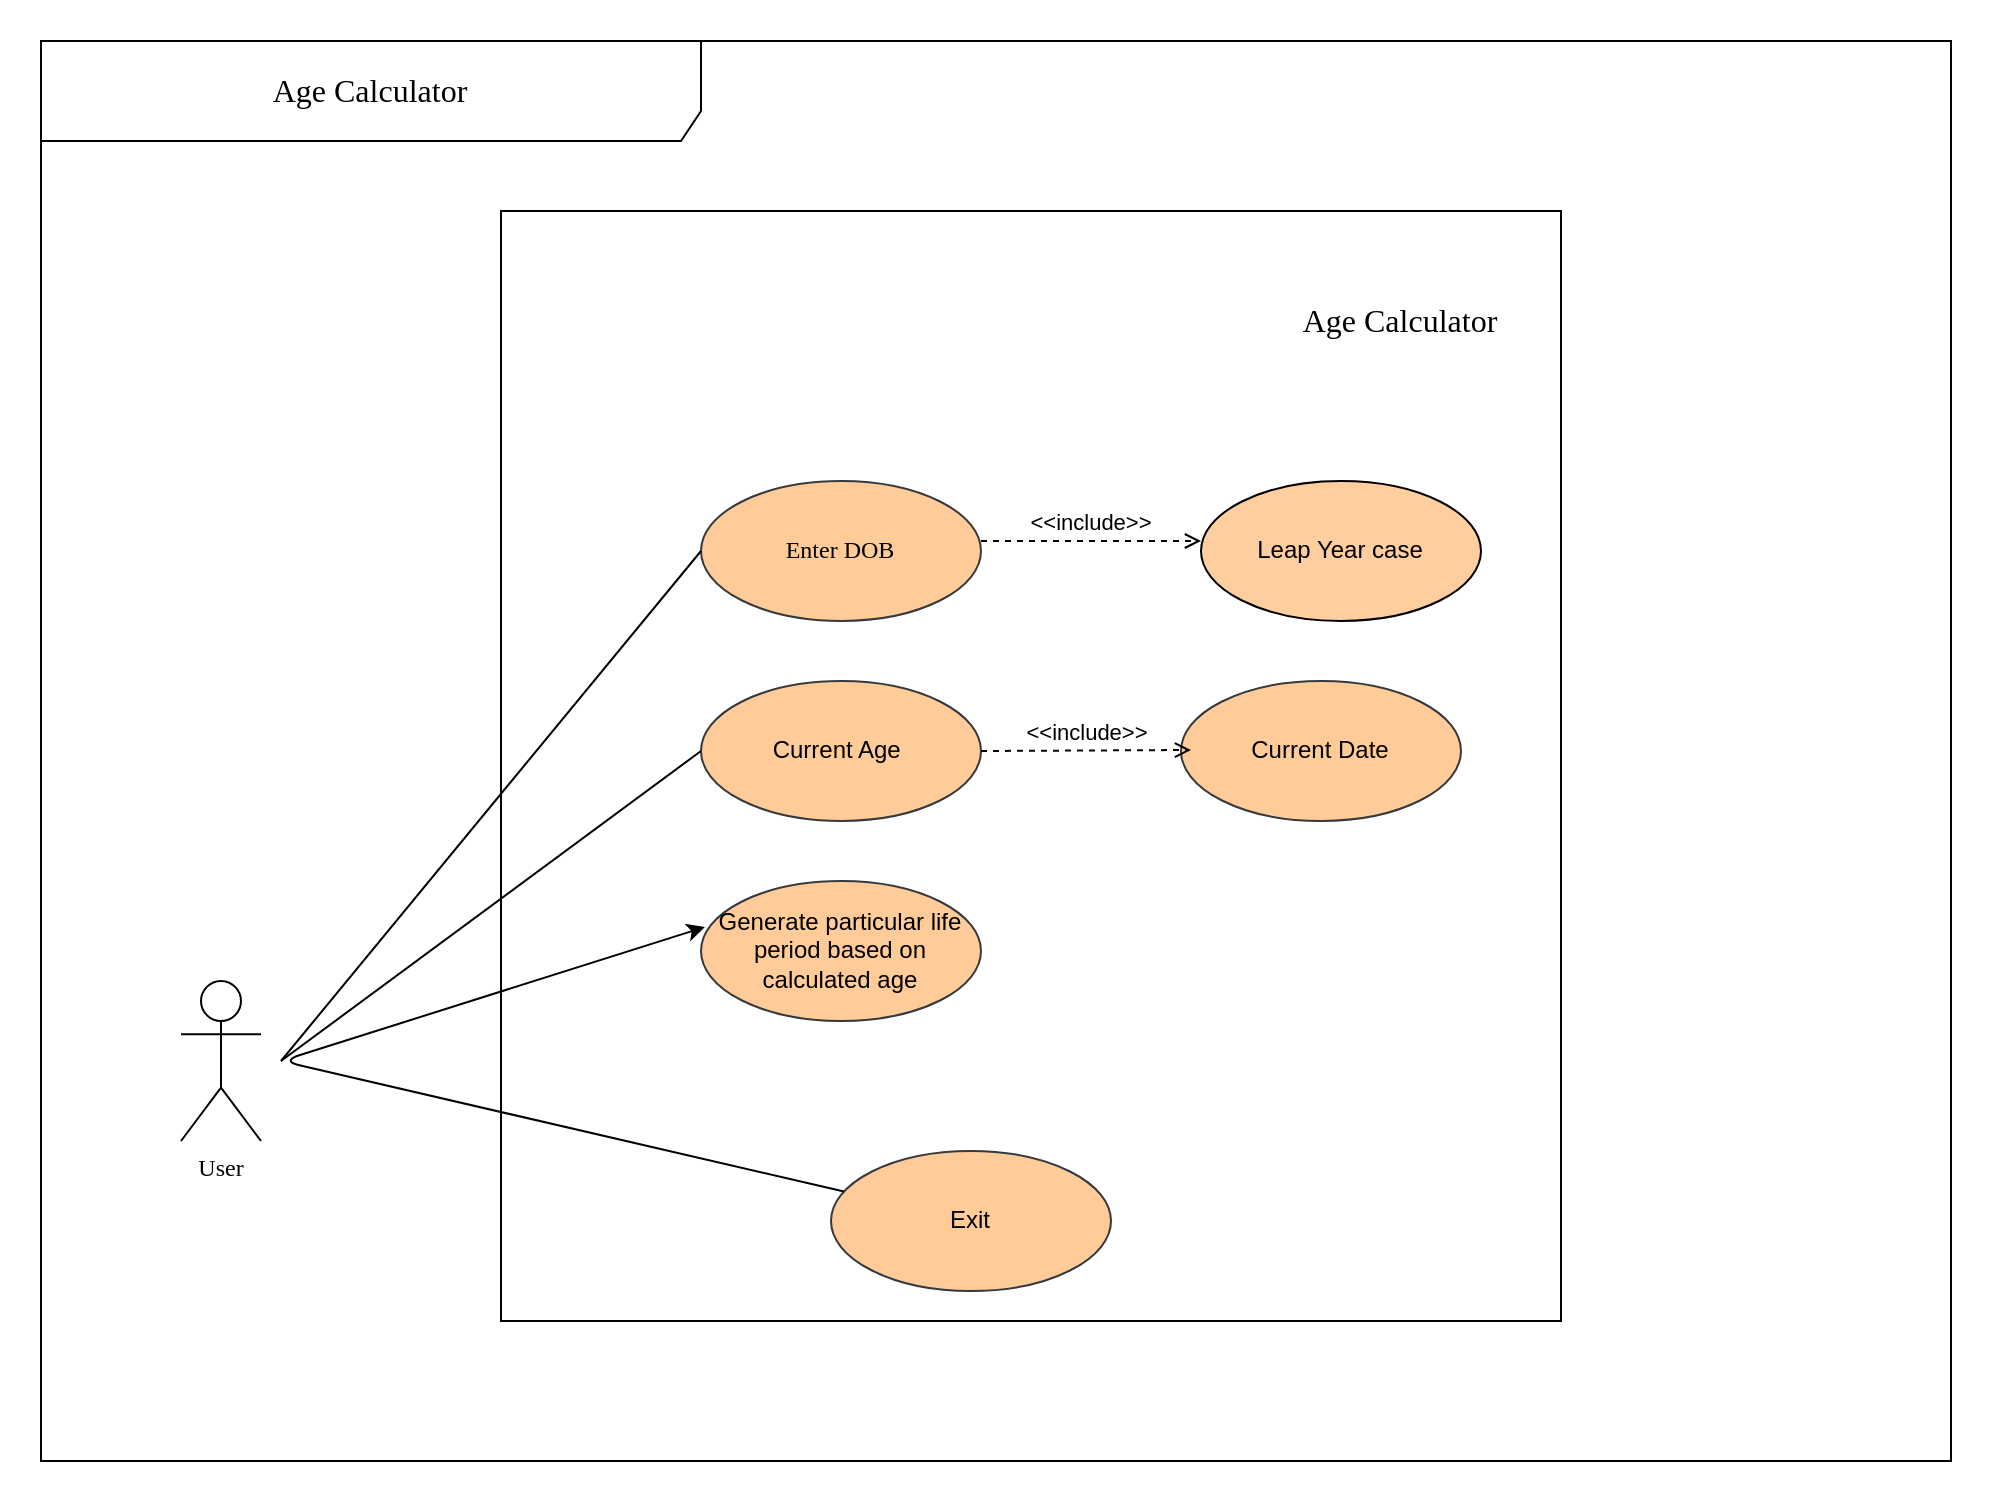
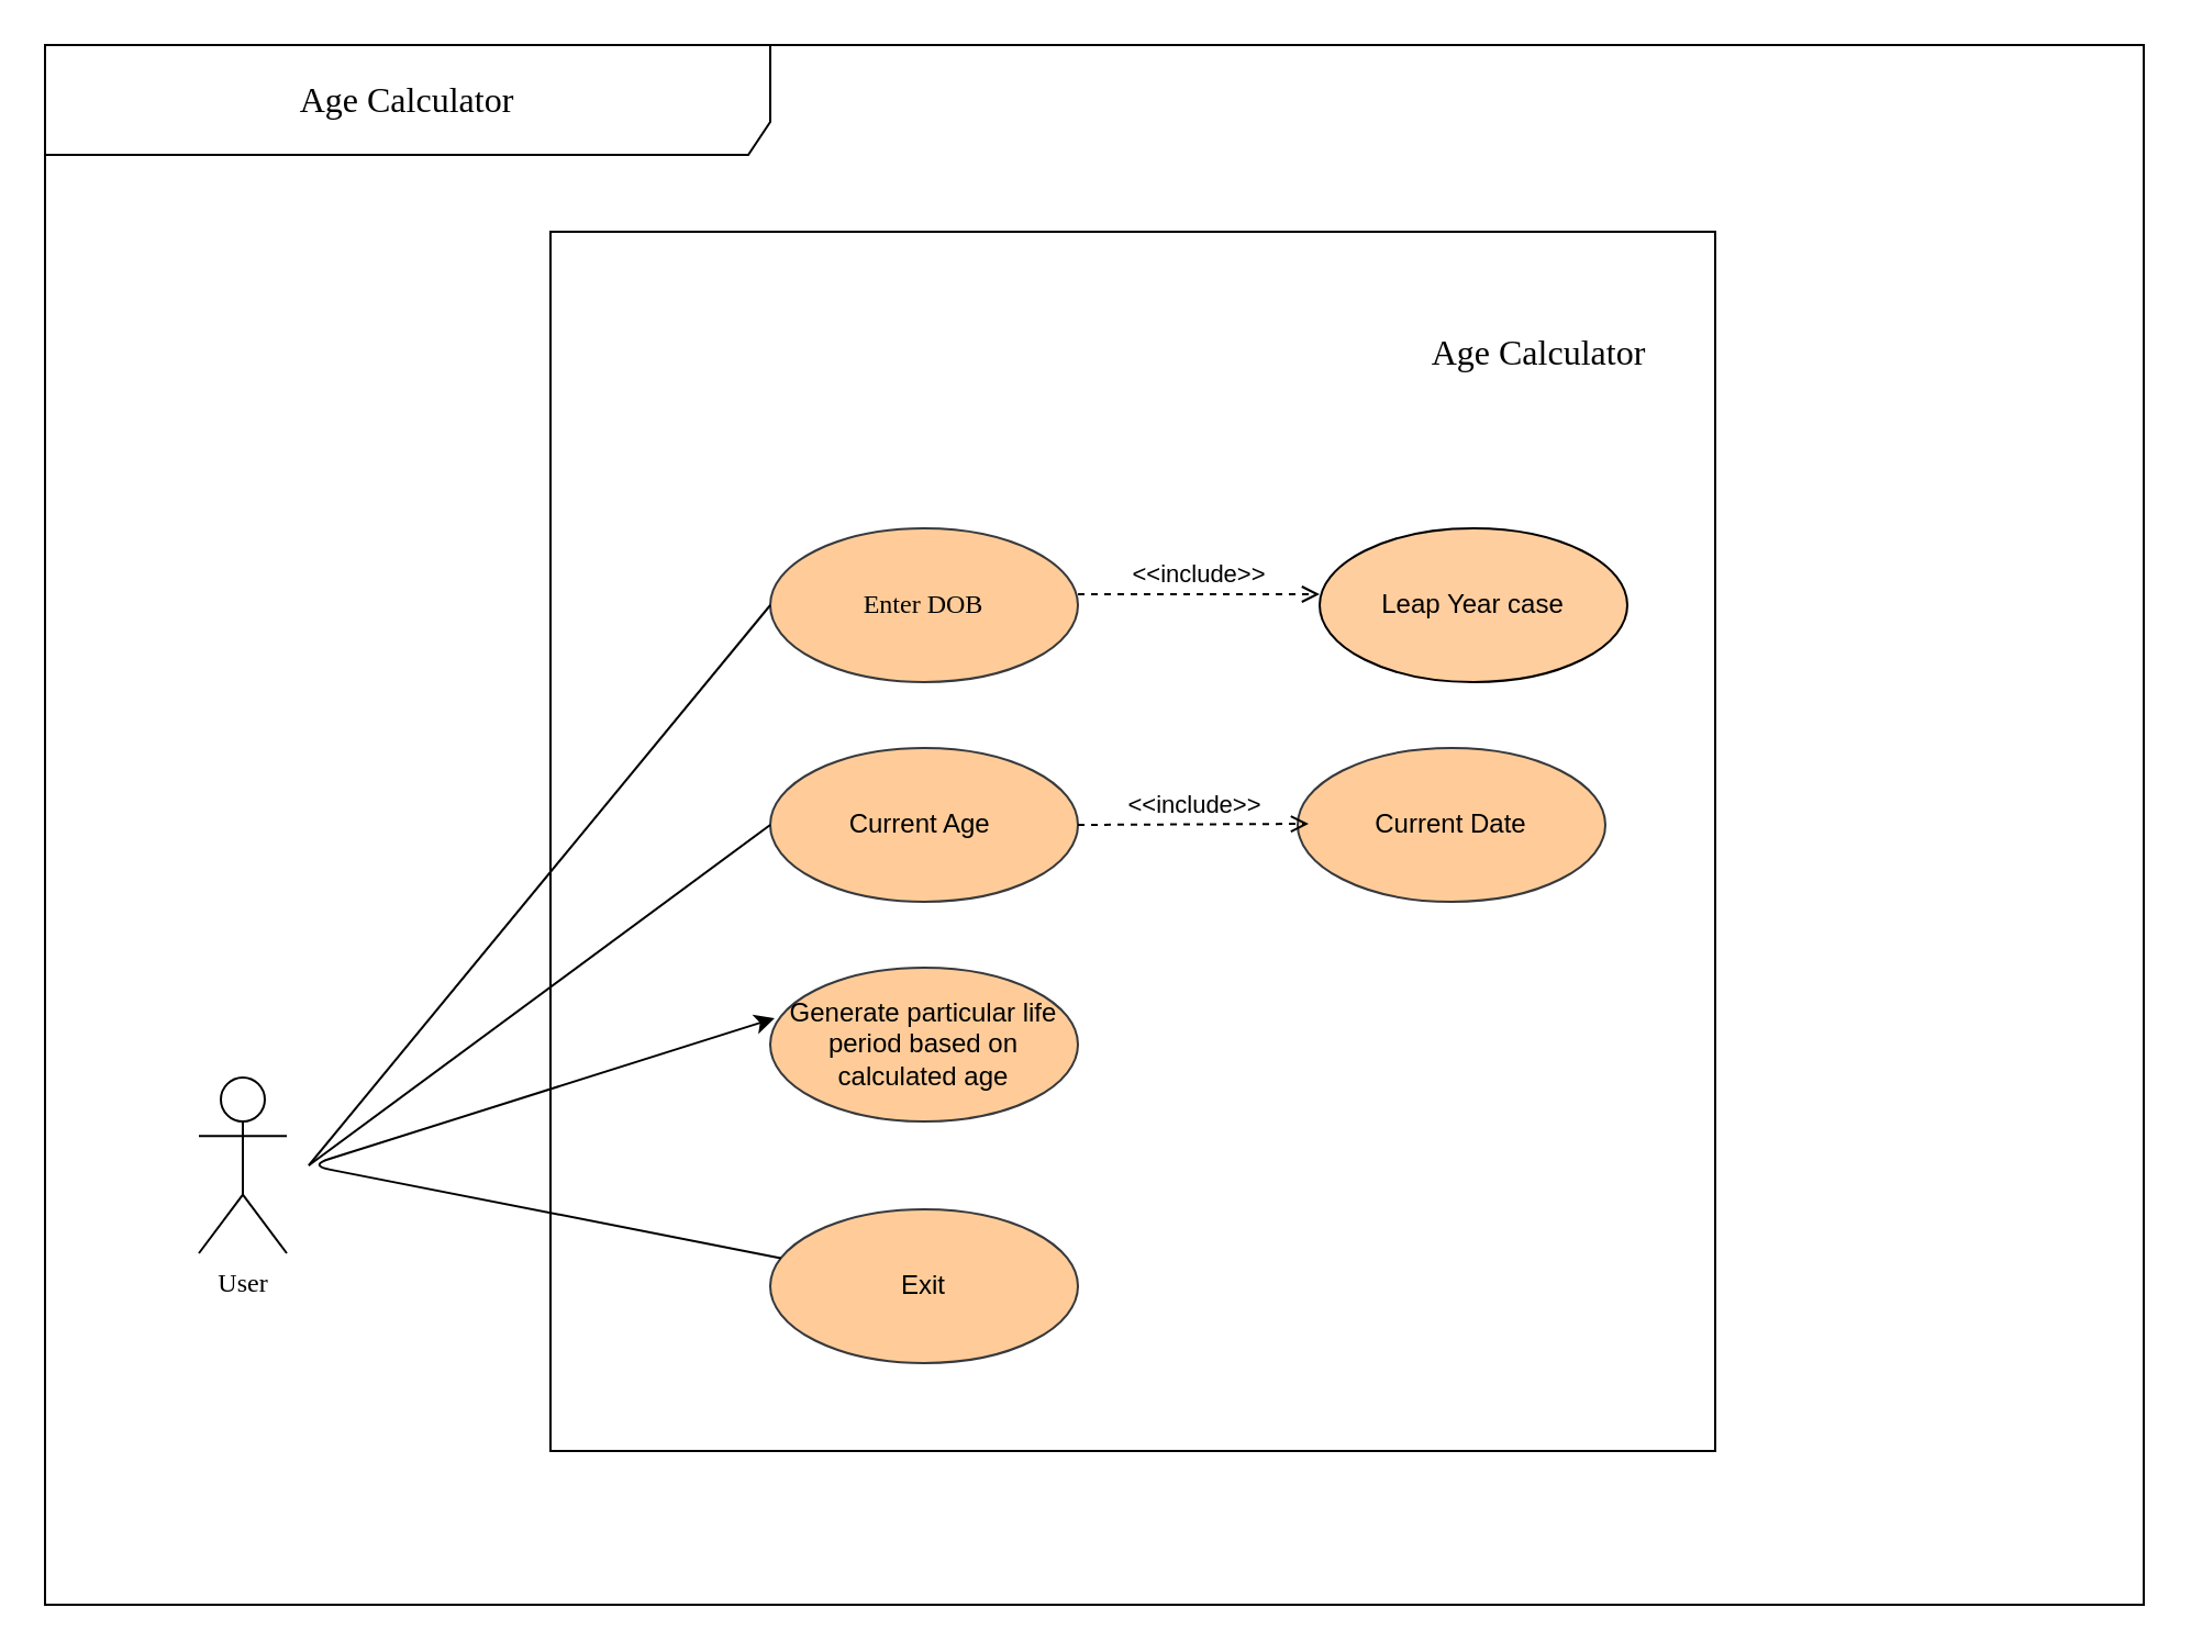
- <mxCell id="4" value="&lt;span style=&quot;font-family: &amp;#34;helvetica&amp;#34;&quot;&gt;Exit&lt;/span&gt;" style="ellipse;whiteSpace=wrap;html=1;fontFamily=Times New Roman;fillColor=#ffcc99;strokeColor=#36393d;" parent="1" vertex="1"><mxGeometry x="415" y="575" width="140" height="70" as="geometry" /></mxCell>
+ <mxCell id="4" value="&lt;span style=&quot;font-family: &amp;#34;helvetica&amp;#34;&quot;&gt;Exit&lt;/span&gt;" style="ellipse;whiteSpace=wrap;html=1;fontFamily=Times New Roman;fillColor=#ffcc99;strokeColor=#36393d;" parent="1" vertex="1"><mxGeometry x="350" y="550" width="140" height="70" as="geometry" /></mxCell>
